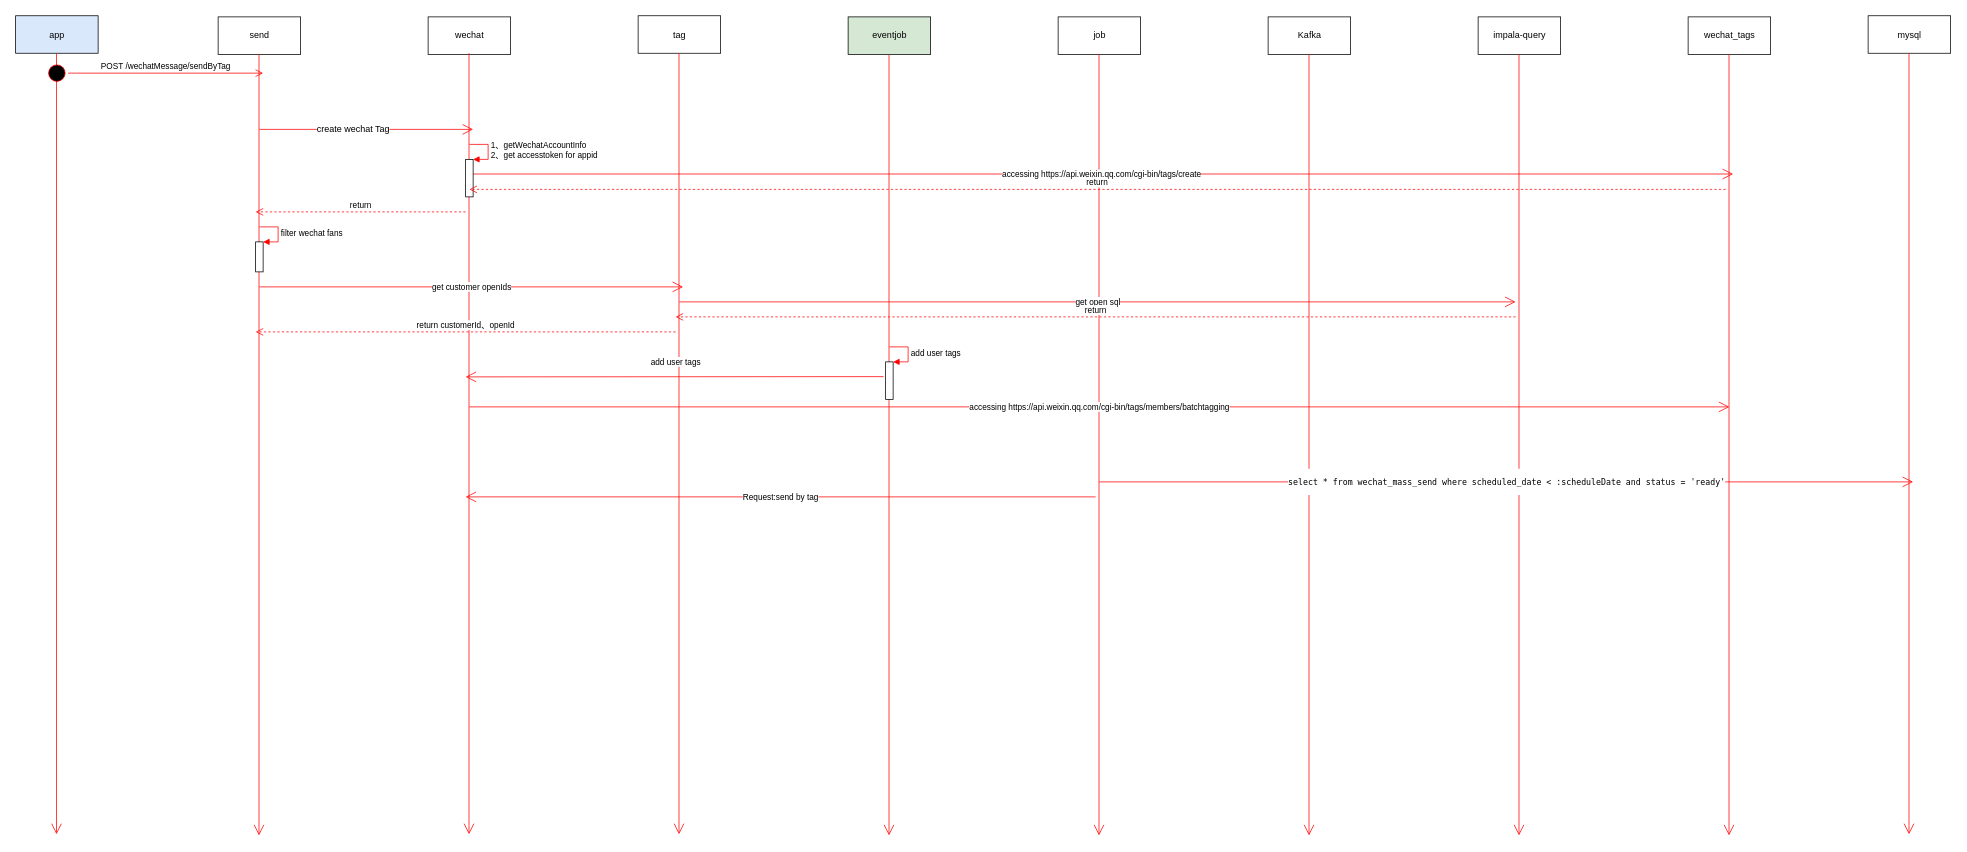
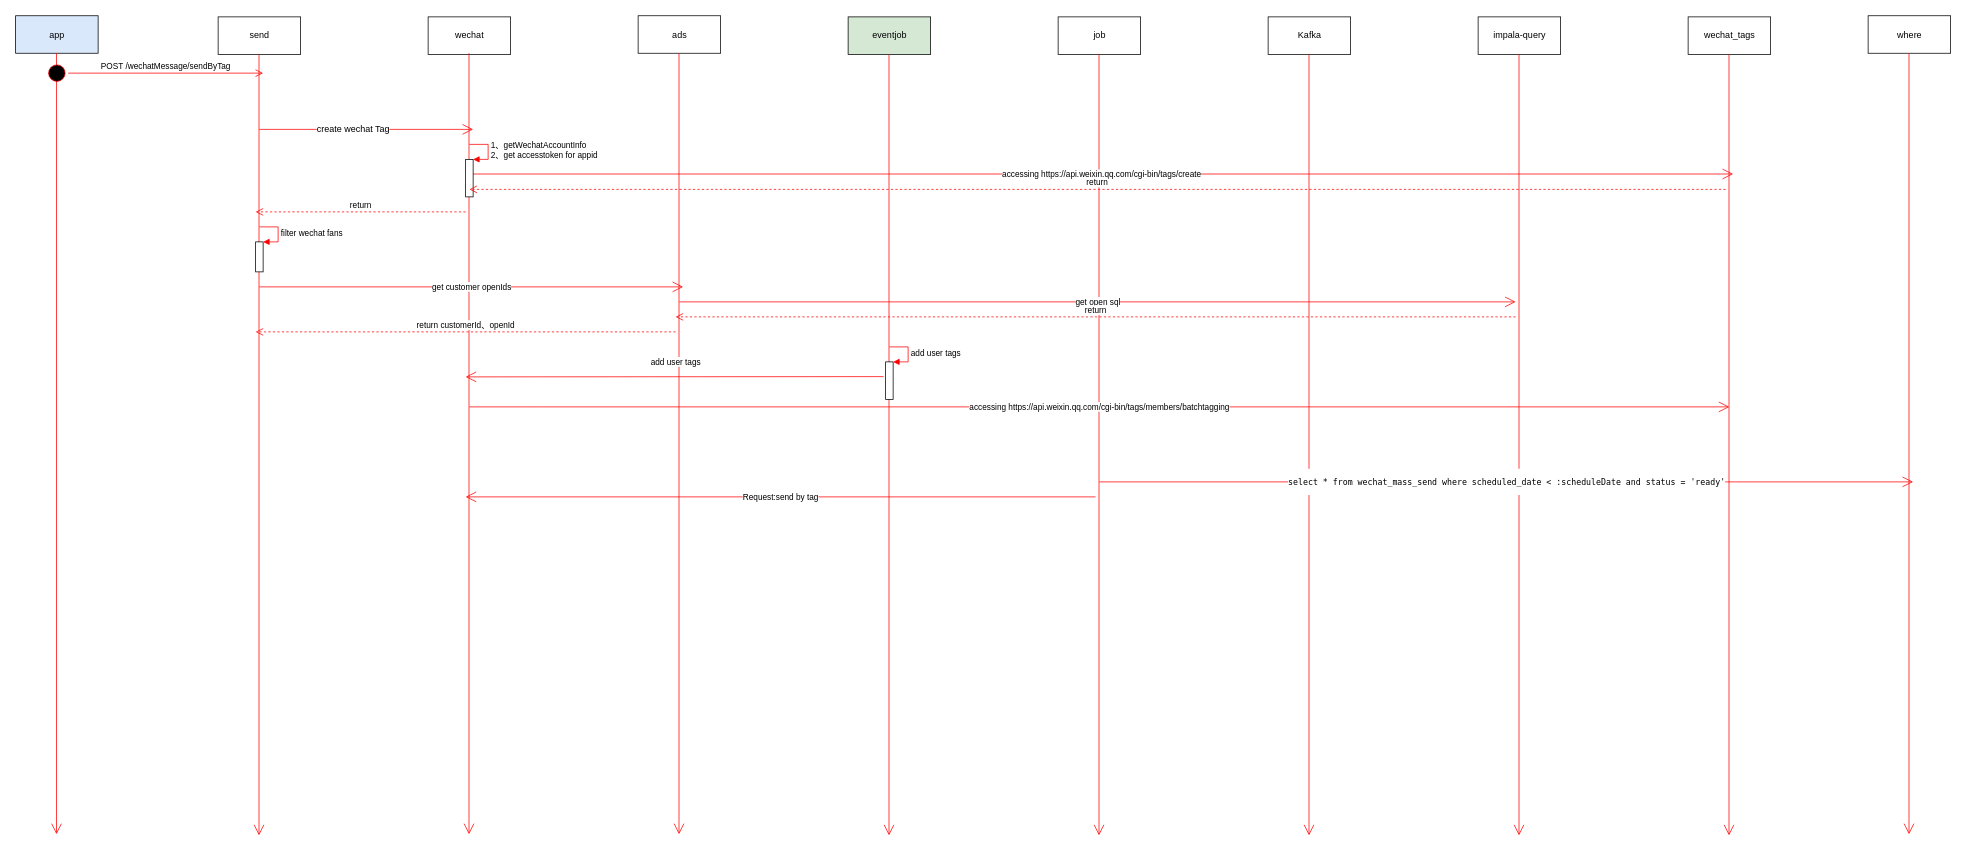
- <mxCell id="6" value="tag" style="html=1;" parent="1" vertex="1"><mxGeometry x="850" y="20.5" width="110" height="50" as="geometry" /></mxCell>
+ <mxCell id="6" value="ads" style="html=1;" parent="1" vertex="1"><mxGeometry x="850" y="20.5" width="110" height="50" as="geometry" /></mxCell>
- <mxCell id="32" value="mysql" style="html=1;" vertex="1" parent="1"><mxGeometry x="2490" y="20.5" width="110" height="50" as="geometry" /></mxCell>
+ <mxCell id="32" value="where" style="html=1;" vertex="1" parent="1"><mxGeometry x="2490" y="20.5" width="110" height="50" as="geometry" /></mxCell>
